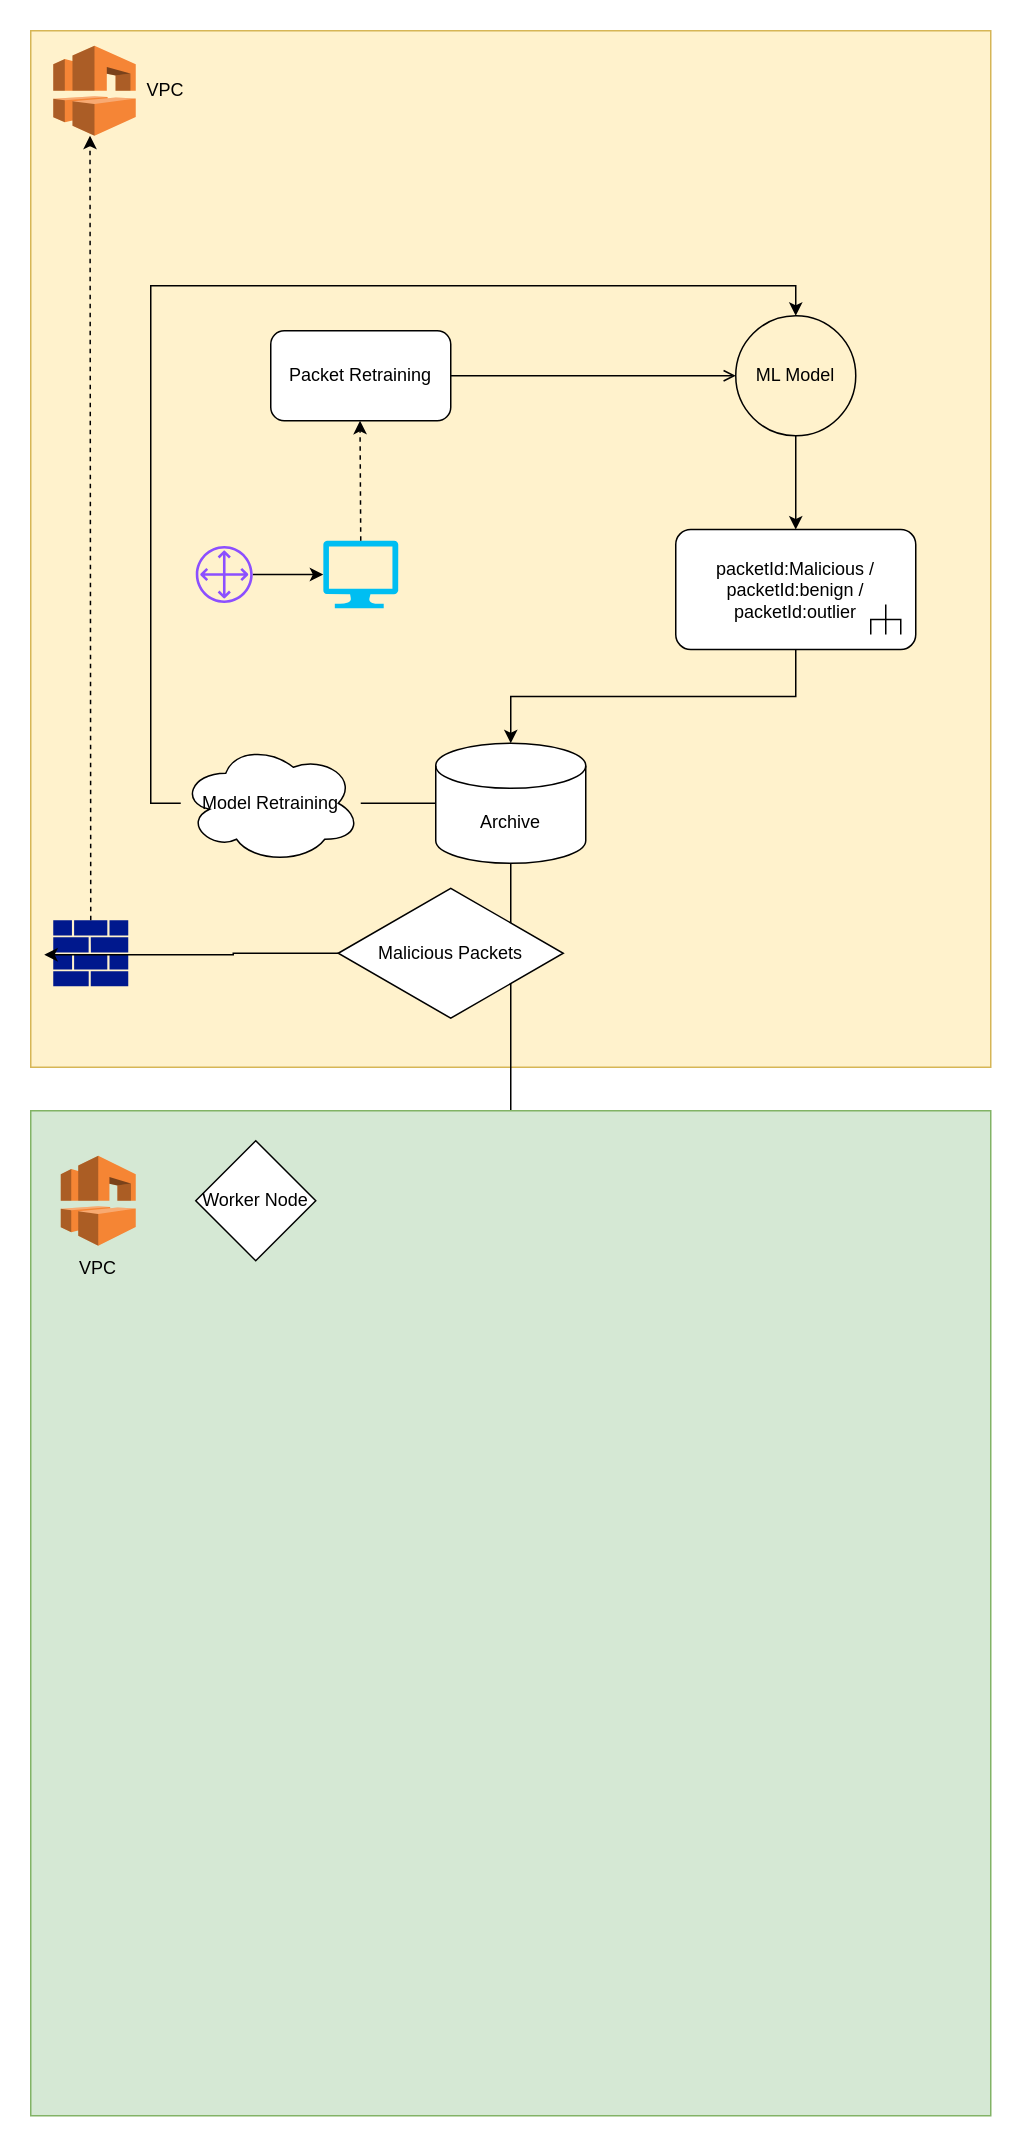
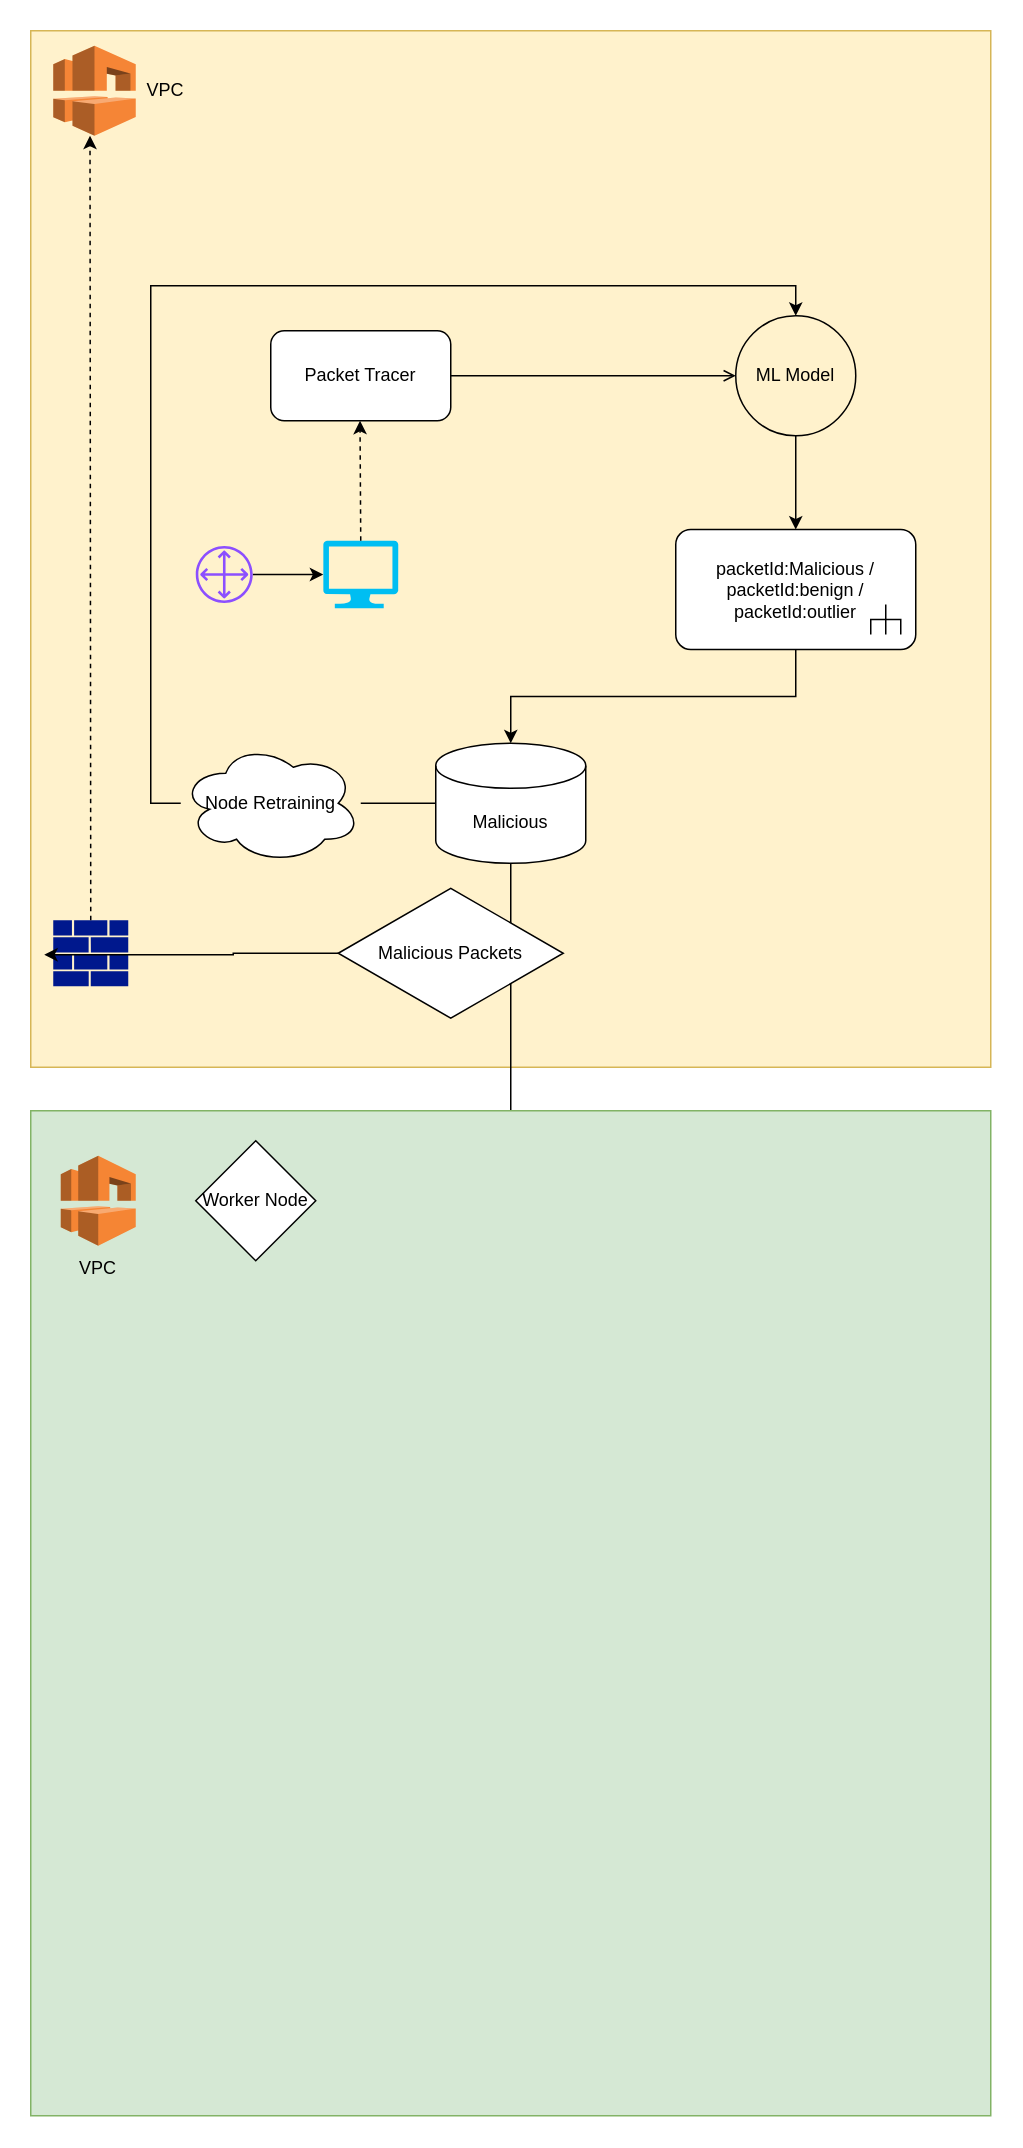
- <mxCell id="5" value="Packet Retraining" style="rounded=1;whiteSpace=wrap;html=1;" vertex="1" parent="1"><mxGeometry x="180" y="220" width="120" height="60" as="geometry" /></mxCell>
+ <mxCell id="5" value="Packet Tracer" style="rounded=1;whiteSpace=wrap;html=1;" vertex="1" parent="1"><mxGeometry x="180" y="220" width="120" height="60" as="geometry" /></mxCell>
- <mxCell id="14" value="Model Retraining" style="ellipse;shape=cloud;whiteSpace=wrap;html=1;" vertex="1" parent="1"><mxGeometry x="120" y="495" width="120" height="80" as="geometry" /></mxCell>
+ <mxCell id="14" value="Node Retraining" style="ellipse;shape=cloud;whiteSpace=wrap;html=1;" vertex="1" parent="1"><mxGeometry x="120" y="495" width="120" height="80" as="geometry" /></mxCell>
- <mxCell id="12" value="Archive" style="shape=cylinder3;whiteSpace=wrap;html=1;boundedLbl=1;backgroundOutline=1;size=15;" vertex="1" parent="1"><mxGeometry x="290" y="495" width="100" height="80" as="geometry" /></mxCell>
+ <mxCell id="12" value="Malicious" style="shape=cylinder3;whiteSpace=wrap;html=1;boundedLbl=1;backgroundOutline=1;size=15;" vertex="1" parent="1"><mxGeometry x="290" y="495" width="100" height="80" as="geometry" /></mxCell>
